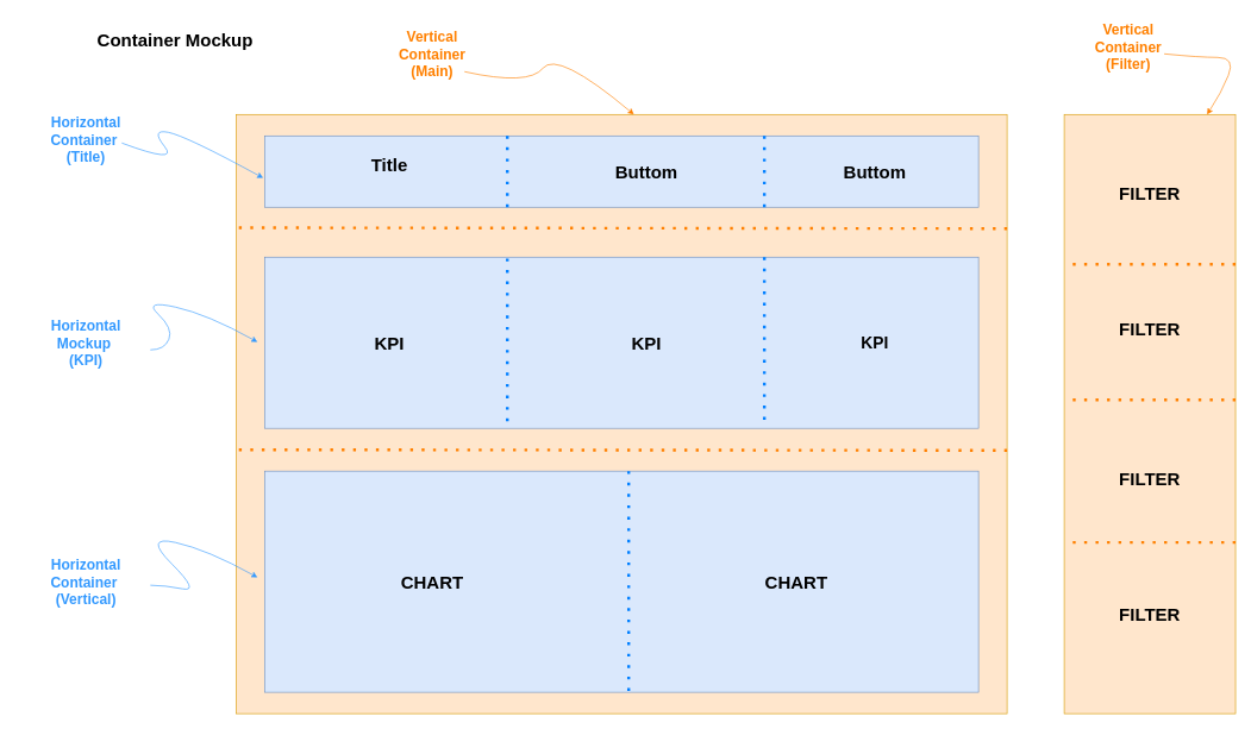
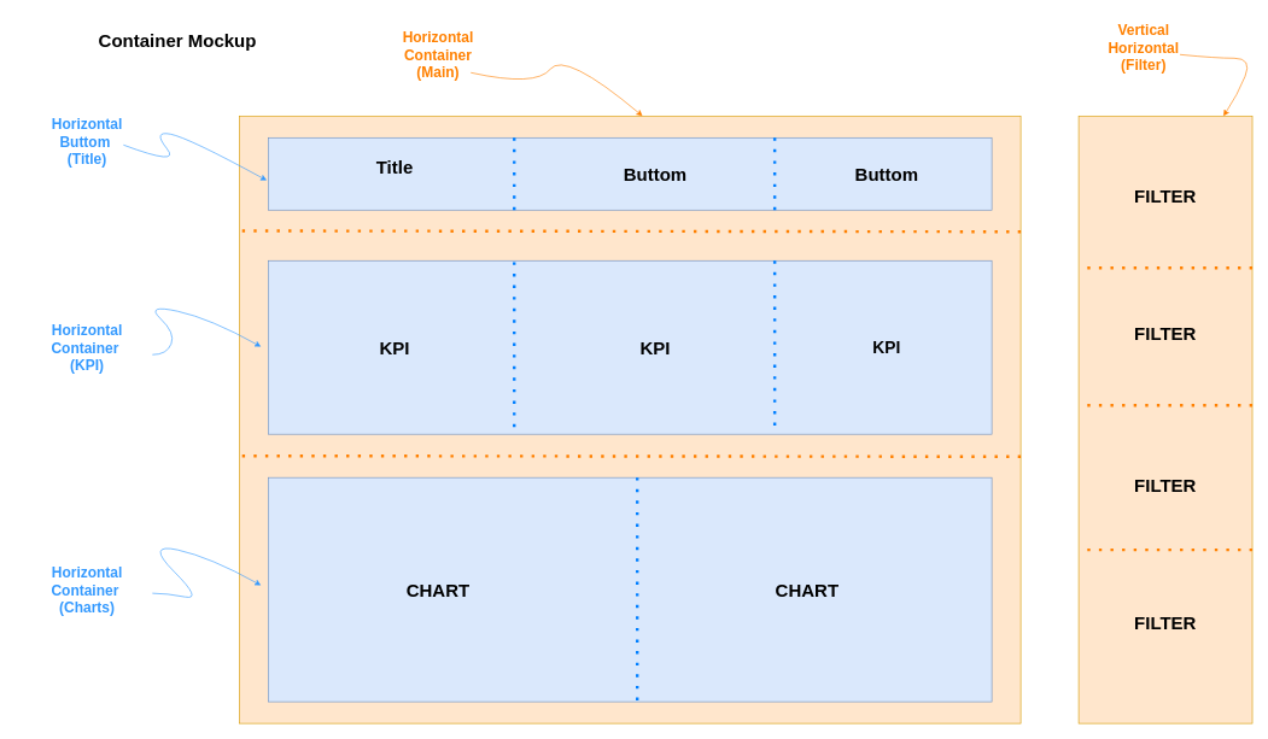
- <mxCell id="38" value="&lt;font color=&quot;#ff8000&quot;&gt;&lt;span style=&quot;font-size: 20px;&quot;&gt;&lt;b&gt;Vertical&lt;/b&gt;&lt;/span&gt;&lt;/font&gt;&lt;div&gt;&lt;font color=&quot;#ff8000&quot;&gt;&lt;span style=&quot;font-size: 20px;&quot;&gt;&lt;b&gt;Container&lt;/b&gt;&lt;/span&gt;&lt;/font&gt;&lt;/div&gt;&lt;div&gt;&lt;font color=&quot;#ff8000&quot;&gt;&lt;span style=&quot;font-size: 20px;&quot;&gt;&lt;b&gt;(Filter)&lt;/b&gt;&lt;/span&gt;&lt;/font&gt;&lt;/div&gt;" style="text;html=1;align=center;verticalAlign=middle;whiteSpace=wrap;rounded=0;" vertex="1" parent="1"><mxGeometry x="1480" y="20" width="200" height="90" as="geometry" /></mxCell>
+ <mxCell id="38" value="&lt;font color=&quot;#ff8000&quot;&gt;&lt;span style=&quot;font-size: 20px;&quot;&gt;&lt;b&gt;Vertical&lt;/b&gt;&lt;/span&gt;&lt;/font&gt;&lt;div&gt;&lt;font color=&quot;#ff8000&quot;&gt;&lt;span style=&quot;font-size: 20px;&quot;&gt;&lt;b&gt;Horizontal&lt;/b&gt;&lt;/span&gt;&lt;/font&gt;&lt;/div&gt;&lt;div&gt;&lt;font color=&quot;#ff8000&quot;&gt;&lt;span style=&quot;font-size: 20px;&quot;&gt;&lt;b&gt;(Filter)&lt;/b&gt;&lt;/span&gt;&lt;/font&gt;&lt;/div&gt;" style="text;html=1;align=center;verticalAlign=middle;whiteSpace=wrap;rounded=0;" vertex="1" parent="1"><mxGeometry x="1480" y="20" width="200" height="90" as="geometry" /></mxCell>
- <mxCell id="36" value="&lt;font color=&quot;#ff8000&quot;&gt;&lt;span style=&quot;font-size: 20px;&quot;&gt;&lt;b&gt;Vertical&lt;/b&gt;&lt;/span&gt;&lt;/font&gt;&lt;div&gt;&lt;font color=&quot;#ff8000&quot;&gt;&lt;span style=&quot;font-size: 20px;&quot;&gt;&lt;b&gt;Container&lt;/b&gt;&lt;/span&gt;&lt;/font&gt;&lt;/div&gt;&lt;div&gt;&lt;font color=&quot;#ff8000&quot;&gt;&lt;span style=&quot;font-size: 20px;&quot;&gt;&lt;b&gt;(Main)&lt;/b&gt;&lt;/span&gt;&lt;/font&gt;&lt;/div&gt;" style="text;html=1;align=center;verticalAlign=middle;whiteSpace=wrap;rounded=0;" vertex="1" parent="1"><mxGeometry x="505" y="30" width="200" height="90" as="geometry" /></mxCell>
+ <mxCell id="36" value="&lt;font color=&quot;#ff8000&quot;&gt;&lt;span style=&quot;font-size: 20px;&quot;&gt;&lt;b&gt;Horizontal&lt;/b&gt;&lt;/span&gt;&lt;/font&gt;&lt;div&gt;&lt;font color=&quot;#ff8000&quot;&gt;&lt;span style=&quot;font-size: 20px;&quot;&gt;&lt;b&gt;Container&lt;/b&gt;&lt;/span&gt;&lt;/font&gt;&lt;/div&gt;&lt;div&gt;&lt;font color=&quot;#ff8000&quot;&gt;&lt;span style=&quot;font-size: 20px;&quot;&gt;&lt;b&gt;(Main)&lt;/b&gt;&lt;/span&gt;&lt;/font&gt;&lt;/div&gt;" style="text;html=1;align=center;verticalAlign=middle;whiteSpace=wrap;rounded=0;" vertex="1" parent="1"><mxGeometry x="505" y="30" width="200" height="90" as="geometry" /></mxCell>
- <mxCell id="30" value="&lt;font style=&quot;color: rgb(51, 153, 255); font-size: 20px;&quot;&gt;&lt;b style=&quot;&quot;&gt;Horizontal&lt;/b&gt;&lt;/font&gt;&lt;div&gt;&lt;font style=&quot;color: rgb(51, 153, 255); font-size: 20px;&quot;&gt;&lt;b&gt;Container&amp;nbsp;&lt;/b&gt;&lt;/font&gt;&lt;/div&gt;&lt;div&gt;&lt;font style=&quot;color: rgb(51, 153, 255); font-size: 20px;&quot;&gt;&lt;b style=&quot;&quot;&gt;(Title)&lt;/b&gt;&lt;/font&gt;&lt;/div&gt;" style="text;html=1;align=center;verticalAlign=middle;whiteSpace=wrap;rounded=0;" vertex="1" parent="1"><mxGeometry x="20" y="150" width="200" height="90" as="geometry" /></mxCell>
+ <mxCell id="30" value="&lt;font style=&quot;color: rgb(51, 153, 255); font-size: 20px;&quot;&gt;&lt;b style=&quot;&quot;&gt;Horizontal&lt;/b&gt;&lt;/font&gt;&lt;div&gt;&lt;font style=&quot;color: rgb(51, 153, 255); font-size: 20px;&quot;&gt;&lt;b&gt;Buttom&amp;nbsp;&lt;/b&gt;&lt;/font&gt;&lt;/div&gt;&lt;div&gt;&lt;font style=&quot;color: rgb(51, 153, 255); font-size: 20px;&quot;&gt;&lt;b style=&quot;&quot;&gt;(Title)&lt;/b&gt;&lt;/font&gt;&lt;/div&gt;" style="text;html=1;align=center;verticalAlign=middle;whiteSpace=wrap;rounded=0;" vertex="1" parent="1"><mxGeometry x="20" y="150" width="200" height="90" as="geometry" /></mxCell>
- <mxCell id="32" value="&lt;font style=&quot;color: rgb(51, 153, 255); font-size: 20px;&quot;&gt;&lt;b style=&quot;&quot;&gt;Horizontal&lt;/b&gt;&lt;/font&gt;&lt;div&gt;&lt;font style=&quot;color: rgb(51, 153, 255); font-size: 20px;&quot;&gt;&lt;b&gt;Mockup&amp;nbsp;&lt;/b&gt;&lt;/font&gt;&lt;/div&gt;&lt;div&gt;&lt;font style=&quot;color: rgb(51, 153, 255); font-size: 20px;&quot;&gt;&lt;b style=&quot;&quot;&gt;(KPI)&lt;/b&gt;&lt;/font&gt;&lt;/div&gt;" style="text;html=1;align=center;verticalAlign=middle;whiteSpace=wrap;rounded=0;" vertex="1" parent="1"><mxGeometry x="20" y="435" width="200" height="90" as="geometry" /></mxCell>
+ <mxCell id="32" value="&lt;font style=&quot;color: rgb(51, 153, 255); font-size: 20px;&quot;&gt;&lt;b style=&quot;&quot;&gt;Horizontal&lt;/b&gt;&lt;/font&gt;&lt;div&gt;&lt;font style=&quot;color: rgb(51, 153, 255); font-size: 20px;&quot;&gt;&lt;b&gt;Container&amp;nbsp;&lt;/b&gt;&lt;/font&gt;&lt;/div&gt;&lt;div&gt;&lt;font style=&quot;color: rgb(51, 153, 255); font-size: 20px;&quot;&gt;&lt;b style=&quot;&quot;&gt;(KPI)&lt;/b&gt;&lt;/font&gt;&lt;/div&gt;" style="text;html=1;align=center;verticalAlign=middle;whiteSpace=wrap;rounded=0;" vertex="1" parent="1"><mxGeometry x="20" y="435" width="200" height="90" as="geometry" /></mxCell>
- <mxCell id="34" value="&lt;font style=&quot;color: rgb(51, 153, 255); font-size: 20px;&quot;&gt;&lt;b style=&quot;&quot;&gt;Horizontal&lt;/b&gt;&lt;/font&gt;&lt;div&gt;&lt;font style=&quot;color: rgb(51, 153, 255); font-size: 20px;&quot;&gt;&lt;b&gt;Container&amp;nbsp;&lt;/b&gt;&lt;/font&gt;&lt;/div&gt;&lt;div&gt;&lt;font style=&quot;color: rgb(51, 153, 255); font-size: 20px;&quot;&gt;&lt;b style=&quot;&quot;&gt;(Vertical)&lt;/b&gt;&lt;/font&gt;&lt;/div&gt;" style="text;html=1;align=center;verticalAlign=middle;whiteSpace=wrap;rounded=0;" vertex="1" parent="1"><mxGeometry x="20" y="770" width="200" height="90" as="geometry" /></mxCell>
+ <mxCell id="34" value="&lt;font style=&quot;color: rgb(51, 153, 255); font-size: 20px;&quot;&gt;&lt;b style=&quot;&quot;&gt;Horizontal&lt;/b&gt;&lt;/font&gt;&lt;div&gt;&lt;font style=&quot;color: rgb(51, 153, 255); font-size: 20px;&quot;&gt;&lt;b&gt;Container&amp;nbsp;&lt;/b&gt;&lt;/font&gt;&lt;/div&gt;&lt;div&gt;&lt;font style=&quot;color: rgb(51, 153, 255); font-size: 20px;&quot;&gt;&lt;b style=&quot;&quot;&gt;(Charts)&lt;/b&gt;&lt;/font&gt;&lt;/div&gt;" style="text;html=1;align=center;verticalAlign=middle;whiteSpace=wrap;rounded=0;" vertex="1" parent="1"><mxGeometry x="20" y="770" width="200" height="90" as="geometry" /></mxCell>
